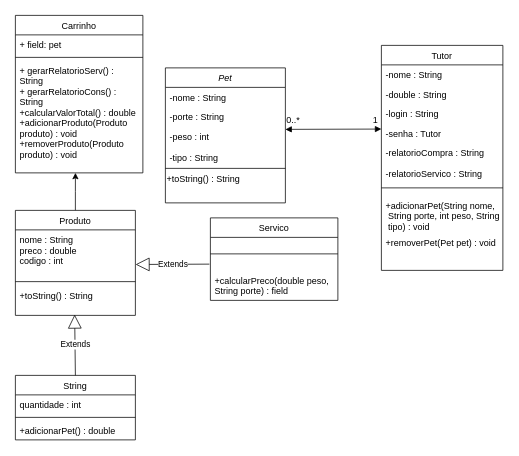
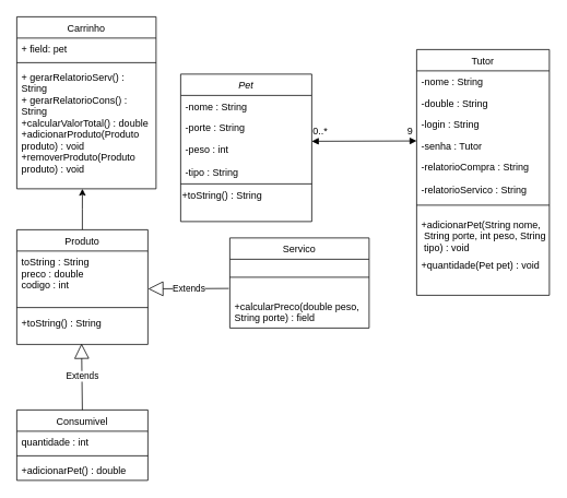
- <mxCell id="22" value="1" style="text;html=1;align=center;verticalAlign=middle;resizable=0;points=[];autosize=1;" vertex="1" parent="1"><mxGeometry x="490" y="150" width="20" height="20" as="geometry" /></mxCell>
+ <mxCell id="22" value="9" style="text;html=1;align=center;verticalAlign=middle;resizable=0;points=[];autosize=1;" vertex="1" parent="1"><mxGeometry x="490" y="150" width="20" height="20" as="geometry" /></mxCell>
- <mxCell id="26" value="nome : String&#10;preco : double&#10;codigo : int" style="text;strokeColor=none;fillColor=none;align=left;verticalAlign=top;spacingLeft=4;spacingRight=4;overflow=hidden;rotatable=0;points=[[0,0.5],[1,0.5]];portConstraint=eastwest;" vertex="1" parent="25"><mxGeometry y="26" width="160" height="64" as="geometry" /></mxCell>
+ <mxCell id="26" value="toString : String&#10;preco : double&#10;codigo : int" style="text;strokeColor=none;fillColor=none;align=left;verticalAlign=top;spacingLeft=4;spacingRight=4;overflow=hidden;rotatable=0;points=[[0,0.5],[1,0.5]];portConstraint=eastwest;" vertex="1" parent="25"><mxGeometry y="26" width="160" height="64" as="geometry" /></mxCell>
- <mxCell id="16" value="+removerPet(Pet pet) : void" style="text;align=left;verticalAlign=top;spacingLeft=4;spacingRight=4;overflow=hidden;rotatable=0;points=[[0,0.5],[1,0.5]];portConstraint=eastwest;" parent="8" vertex="1"><mxGeometry y="250" width="162" height="26" as="geometry" /></mxCell>
+ <mxCell id="16" value="+quantidade(Pet pet) : void" style="text;align=left;verticalAlign=top;spacingLeft=4;spacingRight=4;overflow=hidden;rotatable=0;points=[[0,0.5],[1,0.5]];portConstraint=eastwest;" parent="8" vertex="1"><mxGeometry y="250" width="162" height="26" as="geometry" /></mxCell>
- <mxCell id="33" value="String" style="swimlane;fontStyle=0;align=center;verticalAlign=top;childLayout=stackLayout;horizontal=1;startSize=26;horizontalStack=0;resizeParent=1;resizeParentMax=0;resizeLast=0;collapsible=1;marginBottom=0;" vertex="1" parent="1"><mxGeometry x="20" y="500" width="160" height="86" as="geometry" /></mxCell>
+ <mxCell id="33" value="Consumivel" style="swimlane;fontStyle=0;align=center;verticalAlign=top;childLayout=stackLayout;horizontal=1;startSize=26;horizontalStack=0;resizeParent=1;resizeParentMax=0;resizeLast=0;collapsible=1;marginBottom=0;" vertex="1" parent="1"><mxGeometry x="20" y="500" width="160" height="86" as="geometry" /></mxCell>
